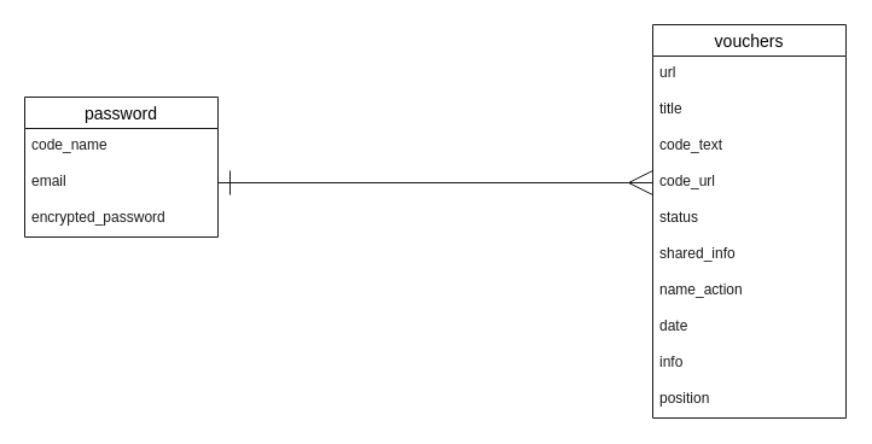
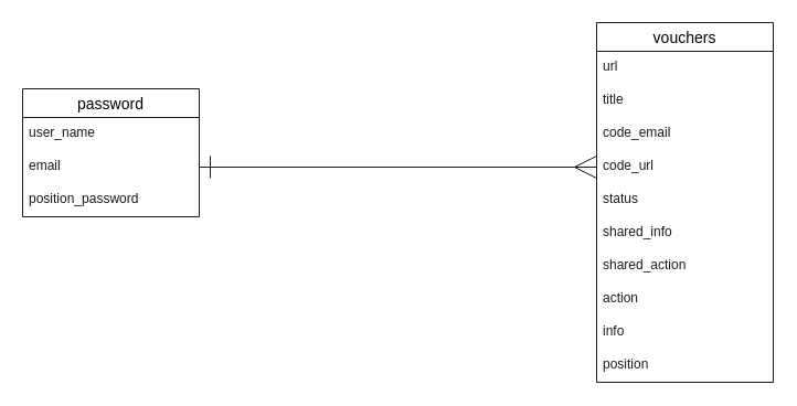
- <mxCell id="3" value="code_name" style="text;strokeColor=none;fillColor=none;spacingLeft=4;spacingRight=4;overflow=hidden;rotatable=0;points=[[0,0.5],[1,0.5]];portConstraint=eastwest;fontSize=12;fontColor=#1A1A1A;" parent="2" vertex="1"><mxGeometry y="26" width="160" height="30" as="geometry" /></mxCell>
+ <mxCell id="3" value="user_name" style="text;strokeColor=none;fillColor=none;spacingLeft=4;spacingRight=4;overflow=hidden;rotatable=0;points=[[0,0.5],[1,0.5]];portConstraint=eastwest;fontSize=12;fontColor=#1A1A1A;" parent="2" vertex="1"><mxGeometry y="26" width="160" height="30" as="geometry" /></mxCell>
- <mxCell id="9" value="code_text" style="text;strokeColor=none;fillColor=none;spacingLeft=4;spacingRight=4;overflow=hidden;rotatable=0;points=[[0,0.5],[1,0.5]];portConstraint=eastwest;fontSize=12;fontColor=#1A1A1A;" parent="6" vertex="1"><mxGeometry y="86" width="160" height="30" as="geometry" /></mxCell>
+ <mxCell id="9" value="code_email" style="text;strokeColor=none;fillColor=none;spacingLeft=4;spacingRight=4;overflow=hidden;rotatable=0;points=[[0,0.5],[1,0.5]];portConstraint=eastwest;fontSize=12;fontColor=#1A1A1A;" parent="6" vertex="1"><mxGeometry y="86" width="160" height="30" as="geometry" /></mxCell>
- <mxCell id="5" value="encrypted_password" style="text;strokeColor=none;fillColor=none;spacingLeft=4;spacingRight=4;overflow=hidden;rotatable=0;points=[[0,0.5],[1,0.5]];portConstraint=eastwest;fontSize=12;fontColor=#1A1A1A;" parent="2" vertex="1"><mxGeometry y="86" width="160" height="30" as="geometry" /></mxCell>
+ <mxCell id="5" value="position_password" style="text;strokeColor=none;fillColor=none;spacingLeft=4;spacingRight=4;overflow=hidden;rotatable=0;points=[[0,0.5],[1,0.5]];portConstraint=eastwest;fontSize=12;fontColor=#1A1A1A;" parent="2" vertex="1"><mxGeometry y="86" width="160" height="30" as="geometry" /></mxCell>
- <mxCell id="13" value="name_action" style="text;strokeColor=none;fillColor=none;spacingLeft=4;spacingRight=4;overflow=hidden;rotatable=0;points=[[0,0.5],[1,0.5]];portConstraint=eastwest;fontSize=12;fontColor=#1A1A1A;" vertex="1" parent="6"><mxGeometry y="206" width="160" height="30" as="geometry" /></mxCell>
+ <mxCell id="13" value="shared_action" style="text;strokeColor=none;fillColor=none;spacingLeft=4;spacingRight=4;overflow=hidden;rotatable=0;points=[[0,0.5],[1,0.5]];portConstraint=eastwest;fontSize=12;fontColor=#1A1A1A;" vertex="1" parent="6"><mxGeometry y="206" width="160" height="30" as="geometry" /></mxCell>
- <mxCell id="14" value="date" style="text;strokeColor=none;fillColor=none;spacingLeft=4;spacingRight=4;overflow=hidden;rotatable=0;points=[[0,0.5],[1,0.5]];portConstraint=eastwest;fontSize=12;fontColor=#1A1A1A;" parent="6" vertex="1"><mxGeometry y="236" width="160" height="30" as="geometry" /></mxCell>
+ <mxCell id="14" value="action" style="text;strokeColor=none;fillColor=none;spacingLeft=4;spacingRight=4;overflow=hidden;rotatable=0;points=[[0,0.5],[1,0.5]];portConstraint=eastwest;fontSize=12;fontColor=#1A1A1A;" parent="6" vertex="1"><mxGeometry y="236" width="160" height="30" as="geometry" /></mxCell>
